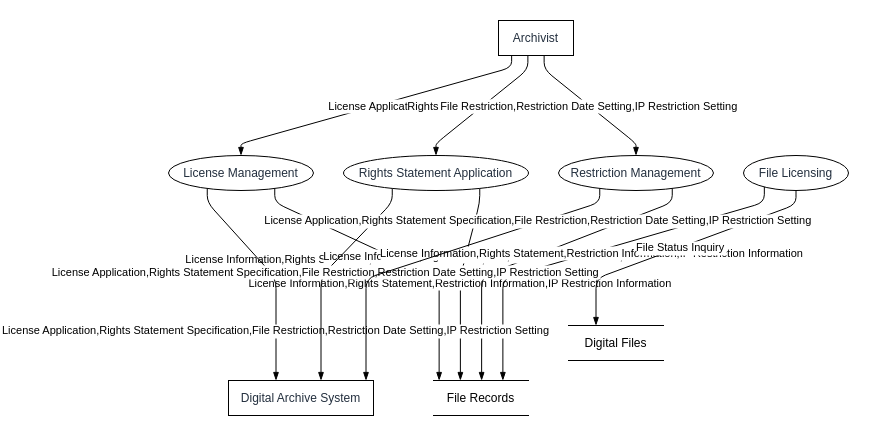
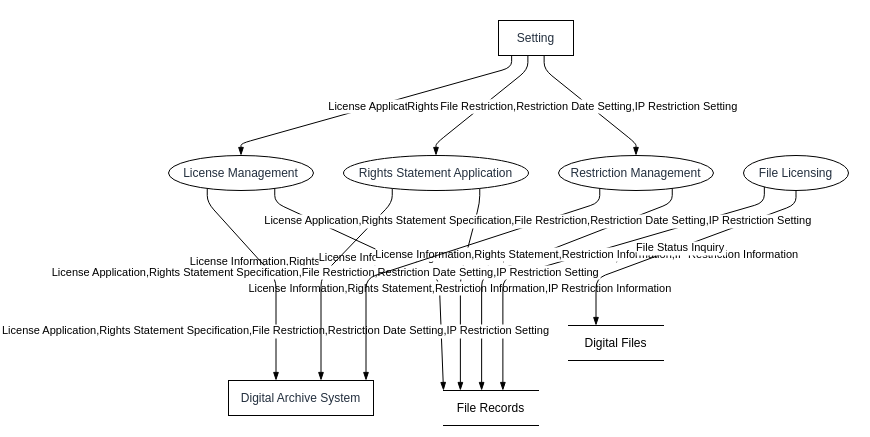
- <mxCell id="2" value="Archivist" style="shape=rectangle;whiteSpace=wrap;html=1;fillColor=#ffffff;strokeColor=#000000;align=center;verticalAlign=middle;fontColor=#232F3E;" vertex="1" parent="1"><mxGeometry x="350" width="75" height="35" as="geometry" y="20" /></mxCell>
+ <mxCell id="2" value="Setting" style="shape=rectangle;whiteSpace=wrap;html=1;fillColor=#ffffff;strokeColor=#000000;align=center;verticalAlign=middle;fontColor=#232F3E;" vertex="1" parent="1"><mxGeometry x="350" width="75" height="35" as="geometry" y="20" /></mxCell>
- <mxCell id="7" value="File Records" style="html=1;dashed=0;whiteSpace=wrap;shape=partialRectangle;right=0;left=0;" vertex="1" parent="1"><mxGeometry x="285" y="380" width="95" height="35" as="geometry" /></mxCell>
+ <mxCell id="7" value="File Records" style="html=1;dashed=0;whiteSpace=wrap;shape=partialRectangle;right=0;left=0;" vertex="1" parent="1"><mxGeometry x="295" y="390" width="95" height="35" as="geometry" /></mxCell>
